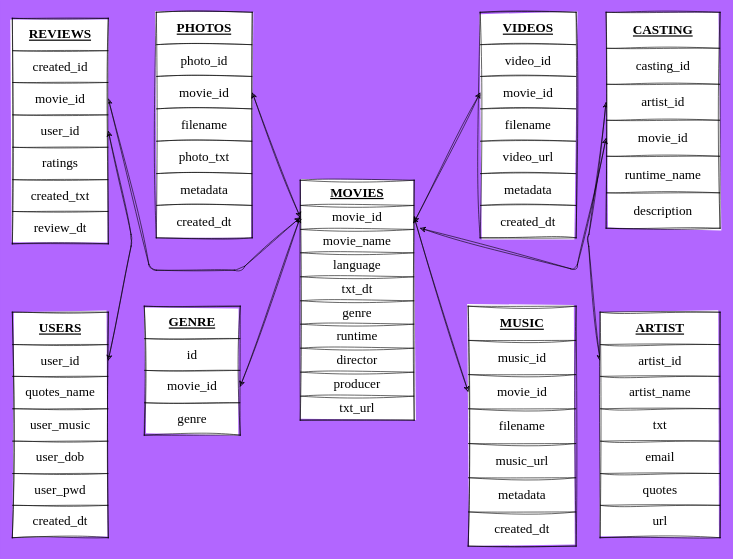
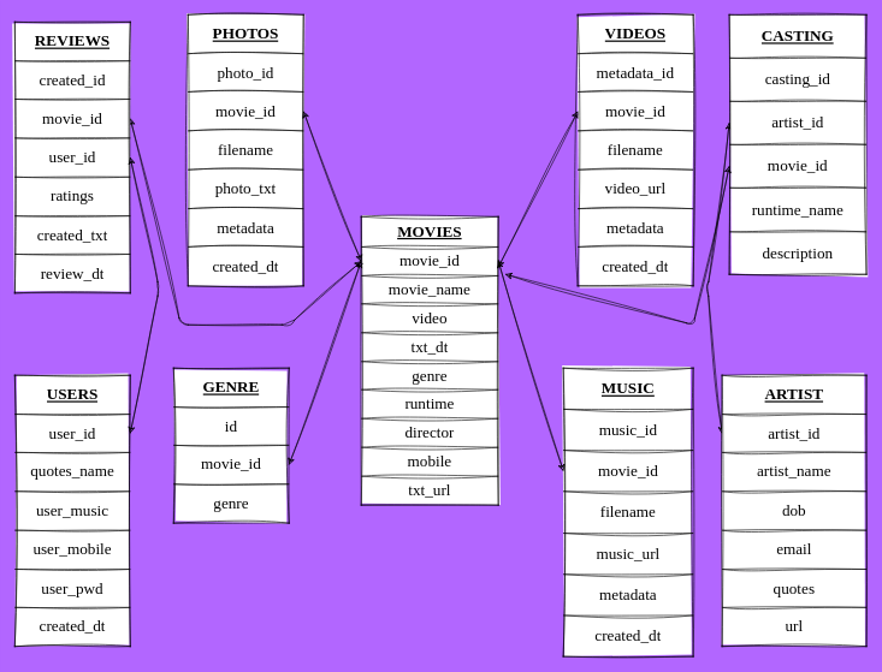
- <mxCell id="103" value="video_id" style="shape=partialRectangle;html=1;whiteSpace=wrap;connectable=0;fillColor=none;top=0;left=0;bottom=0;right=0;overflow=hidden;sketch=1;hachureGap=4;jiggle=2;curveFitting=1;fontFamily=Times New Roman;fontSize=22;" parent="102" vertex="1"><mxGeometry width="160" height="53" as="geometry"><mxRectangle width="160" height="53" as="alternateBounds" /></mxGeometry></mxCell>
+ <mxCell id="103" value="metadata_id" style="shape=partialRectangle;html=1;whiteSpace=wrap;connectable=0;fillColor=none;top=0;left=0;bottom=0;right=0;overflow=hidden;sketch=1;hachureGap=4;jiggle=2;curveFitting=1;fontFamily=Times New Roman;fontSize=22;" parent="102" vertex="1"><mxGeometry width="160" height="53" as="geometry"><mxRectangle width="160" height="53" as="alternateBounds" /></mxGeometry></mxCell>
- <mxCell id="12" value="language" style="shape=partialRectangle;html=1;whiteSpace=wrap;connectable=0;fillColor=none;top=0;left=0;bottom=0;right=0;overflow=hidden;sketch=1;hachureGap=4;jiggle=2;curveFitting=1;fontFamily=Times New Roman;fontSize=22;" parent="11" vertex="1"><mxGeometry width="190" height="40" as="geometry"><mxRectangle width="190" height="40" as="alternateBounds" /></mxGeometry></mxCell>
+ <mxCell id="12" value="video" style="shape=partialRectangle;html=1;whiteSpace=wrap;connectable=0;fillColor=none;top=0;left=0;bottom=0;right=0;overflow=hidden;sketch=1;hachureGap=4;jiggle=2;curveFitting=1;fontFamily=Times New Roman;fontSize=22;" parent="11" vertex="1"><mxGeometry width="190" height="40" as="geometry"><mxRectangle width="190" height="40" as="alternateBounds" /></mxGeometry></mxCell>
- <mxCell id="22" value="producer" style="shape=partialRectangle;html=1;whiteSpace=wrap;connectable=0;fillColor=none;top=0;left=0;bottom=0;right=0;overflow=hidden;sketch=1;hachureGap=4;jiggle=2;curveFitting=1;fontFamily=Times New Roman;fontSize=22;" parent="21" vertex="1"><mxGeometry width="190" height="40" as="geometry"><mxRectangle width="190" height="40" as="alternateBounds" /></mxGeometry></mxCell>
+ <mxCell id="22" value="mobile" style="shape=partialRectangle;html=1;whiteSpace=wrap;connectable=0;fillColor=none;top=0;left=0;bottom=0;right=0;overflow=hidden;sketch=1;hachureGap=4;jiggle=2;curveFitting=1;fontFamily=Times New Roman;fontSize=22;" parent="21" vertex="1"><mxGeometry width="190" height="40" as="geometry"><mxRectangle width="190" height="40" as="alternateBounds" /></mxGeometry></mxCell>
- <mxCell id="76" value="txt" style="shape=partialRectangle;html=1;whiteSpace=wrap;connectable=0;fillColor=none;top=0;left=0;bottom=0;right=0;overflow=hidden;sketch=1;hachureGap=4;jiggle=2;curveFitting=1;fontFamily=Times New Roman;fontSize=22;" parent="75" vertex="1"><mxGeometry width="200" height="54" as="geometry"><mxRectangle width="200" height="54" as="alternateBounds" /></mxGeometry></mxCell>
+ <mxCell id="76" value="dob" style="shape=partialRectangle;html=1;whiteSpace=wrap;connectable=0;fillColor=none;top=0;left=0;bottom=0;right=0;overflow=hidden;sketch=1;hachureGap=4;jiggle=2;curveFitting=1;fontFamily=Times New Roman;fontSize=22;" parent="75" vertex="1"><mxGeometry width="200" height="54" as="geometry"><mxRectangle width="200" height="54" as="alternateBounds" /></mxGeometry></mxCell>
- <mxCell id="50" value="user_dob" style="shape=partialRectangle;html=1;whiteSpace=wrap;connectable=0;fillColor=none;top=0;left=0;bottom=0;right=0;overflow=hidden;sketch=1;hachureGap=4;jiggle=2;curveFitting=1;fontFamily=Times New Roman;fontSize=22;" parent="49" vertex="1"><mxGeometry width="160" height="54" as="geometry"><mxRectangle width="160" height="54" as="alternateBounds" /></mxGeometry></mxCell>
+ <mxCell id="50" value="user_mobile" style="shape=partialRectangle;html=1;whiteSpace=wrap;connectable=0;fillColor=none;top=0;left=0;bottom=0;right=0;overflow=hidden;sketch=1;hachureGap=4;jiggle=2;curveFitting=1;fontFamily=Times New Roman;fontSize=22;" parent="49" vertex="1"><mxGeometry width="160" height="54" as="geometry"><mxRectangle width="160" height="54" as="alternateBounds" /></mxGeometry></mxCell>
